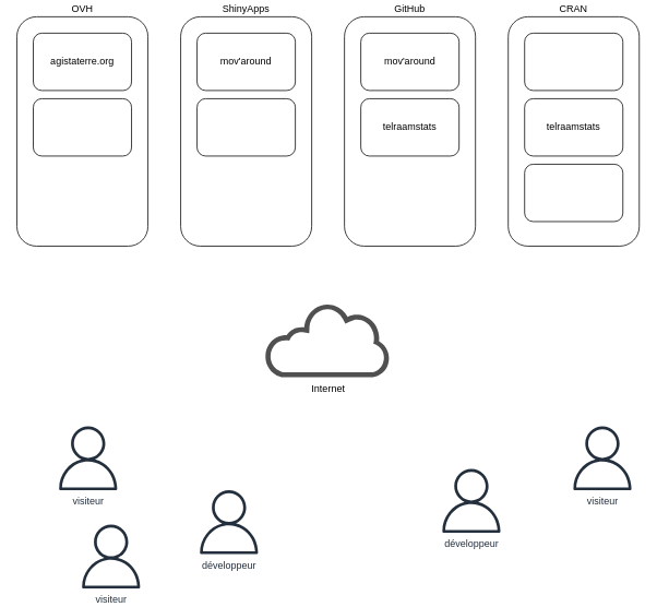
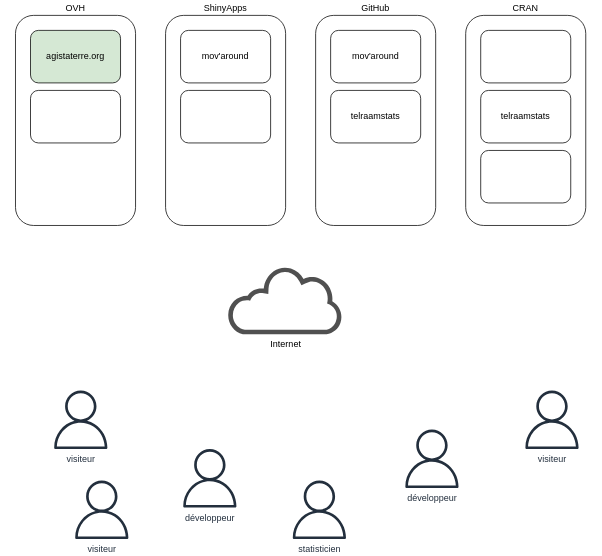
- <mxCell id="14" value="agistaterre.org" style="rounded=1;whiteSpace=wrap;html=1;" vertex="1" parent="1"><mxGeometry x="40" y="40" width="120" height="70" as="geometry" /></mxCell>
+ <mxCell id="14" value="agistaterre.org" style="rounded=1;whiteSpace=wrap;html=1;fillColor=#d5e8d4;" vertex="1" parent="1"><mxGeometry x="40" y="40" width="120" height="70" as="geometry" /></mxCell>
- <mxCell id="3" value="Internet" style="sketch=0;pointerEvents=1;shadow=0;dashed=0;html=1;strokeColor=none;fillColor=#505050;labelPosition=center;verticalLabelPosition=bottom;outlineConnect=0;verticalAlign=top;align=center;shape=mxgraph.office.clouds.cloud;" vertex="1" parent="1"><mxGeometry x="323" y="370" width="153.82" height="90" as="geometry" /></mxCell>
+ <mxCell id="3" value="Internet" style="sketch=0;pointerEvents=1;shadow=0;dashed=0;html=1;strokeColor=none;fillColor=#505050;labelPosition=center;verticalLabelPosition=bottom;outlineConnect=0;verticalAlign=top;align=center;shape=mxgraph.office.clouds.cloud;" vertex="1" parent="1"><mxGeometry x="303" y="355" width="153.82" height="90" as="geometry" /></mxCell>
+ <mxCell id="19" value="statisticien" style="sketch=0;outlineConnect=0;fontColor=#232F3E;gradientColor=none;fillColor=#232F3D;strokeColor=none;dashed=0;verticalLabelPosition=bottom;verticalAlign=top;align=center;html=1;fontSize=12;fontStyle=0;aspect=fixed;pointerEvents=1;shape=mxgraph.aws4.user;" vertex="1" parent="1"><mxGeometry x="386" y="640" width="78" height="78" as="geometry" /></mxCell>
